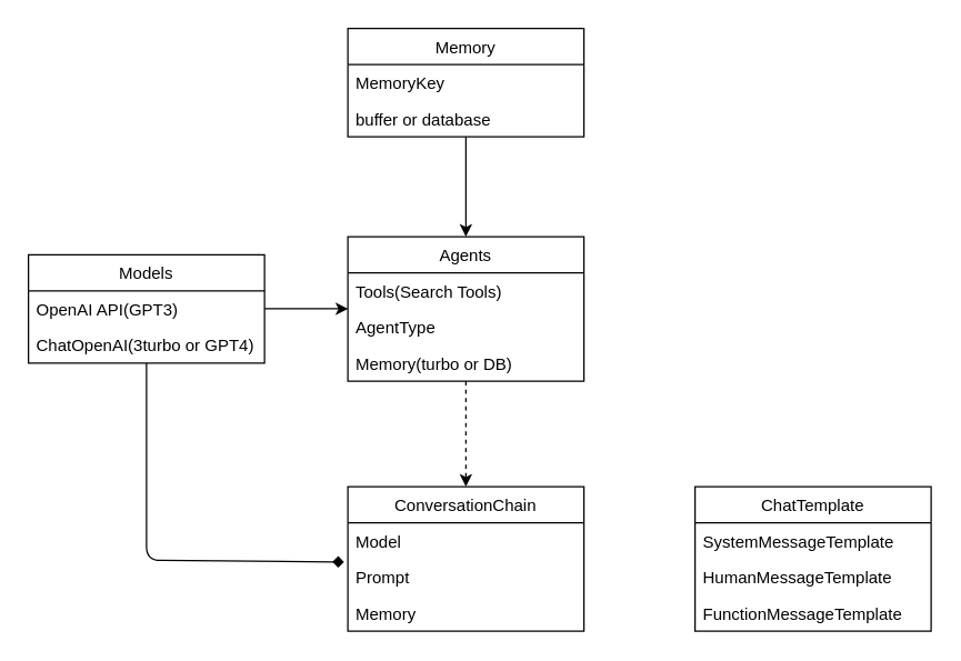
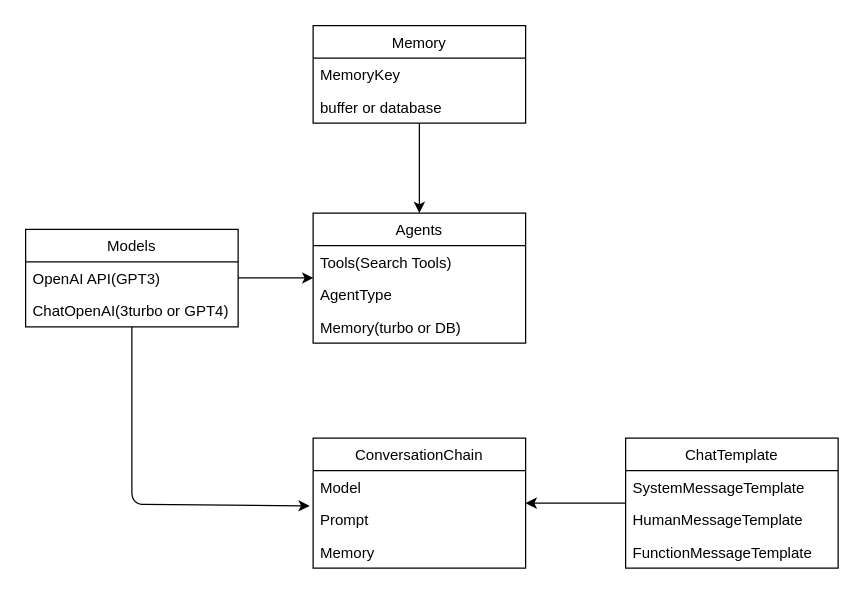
- <mxCell id="6" value="" style="edgeStyle=none;html=1;dashed=1;" parent="1" source="7" target="17" edge="1"><mxGeometry relative="1" as="geometry" /></mxCell>
+ <mxCell id="16" value="" style="edgeStyle=none;html=1;endArrow=none;endFill=0;startArrow=classic;startFill=1;" parent="1" source="17" target="21" edge="1"><mxGeometry relative="1" as="geometry" /></mxCell>
- <mxCell id="2" style="edgeStyle=none;html=1;entryX=-0.016;entryY=0.085;entryDx=0;entryDy=0;entryPerimeter=0;endArrow=diamond;" parent="1" source="3" target="19" edge="1"><mxGeometry relative="1" as="geometry"><mxPoint x="105" y="410" as="targetPoint" /><Array as="points"><mxPoint x="105" y="403" /></Array></mxGeometry></mxCell>
+ <mxCell id="2" style="edgeStyle=none;html=1;entryX=-0.016;entryY=0.085;entryDx=0;entryDy=0;entryPerimeter=0;" parent="1" source="3" target="19" edge="1"><mxGeometry relative="1" as="geometry"><mxPoint x="105" y="410" as="targetPoint" /><Array as="points"><mxPoint x="105" y="403" /></Array></mxGeometry></mxCell>
